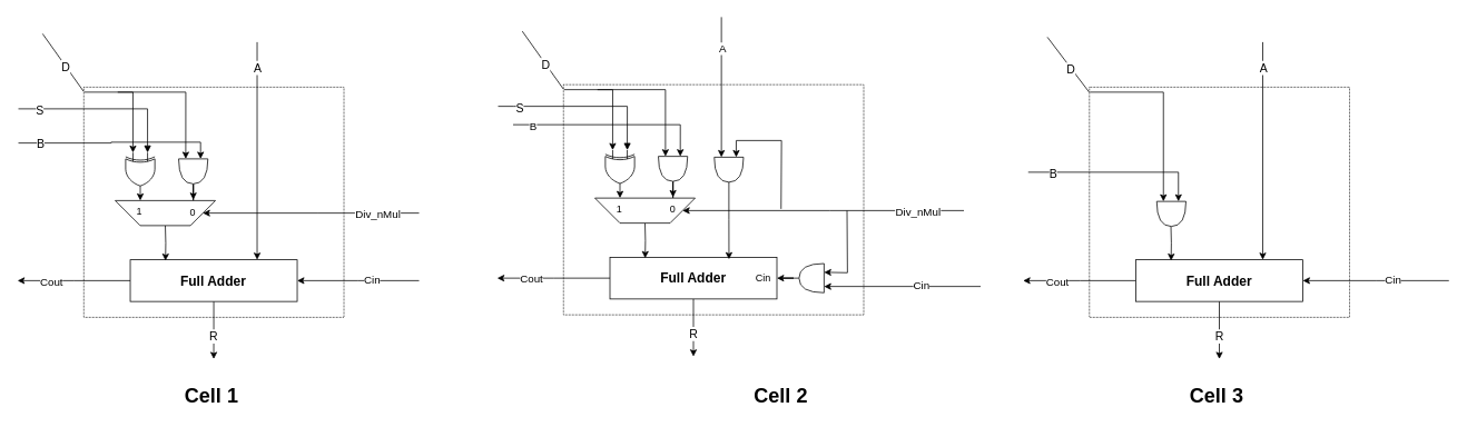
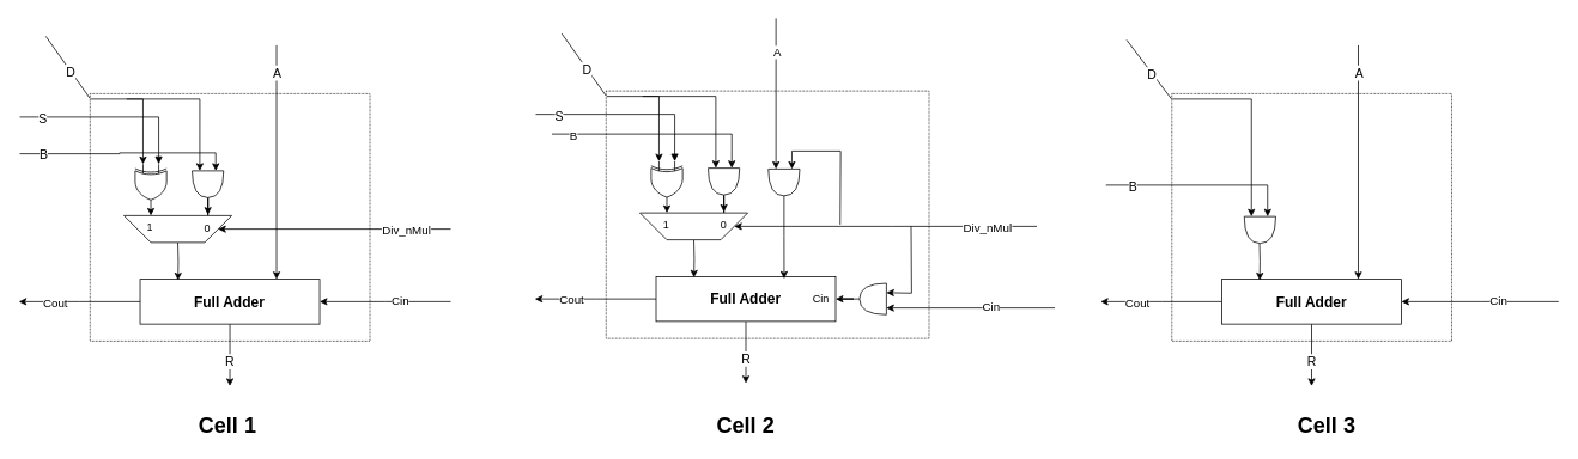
- <mxCell id="69" value="&lt;font style=&quot;font-size: 24px;&quot;&gt;&lt;b&gt;Cell 2&lt;/b&gt;&lt;/font&gt;" style="text;html=1;strokeColor=none;fillColor=none;align=center;verticalAlign=middle;whiteSpace=wrap;rounded=0;" vertex="1" parent="1"><mxGeometry x="832.28" y="460" width="205.82" height="30" as="geometry" /></mxCell>
+ <mxCell id="69" value="&lt;font style=&quot;font-size: 24px;&quot;&gt;&lt;b&gt;Cell 2&lt;/b&gt;&lt;/font&gt;" style="text;html=1;strokeColor=none;fillColor=none;align=center;verticalAlign=middle;whiteSpace=wrap;rounded=0;" vertex="1" parent="1"><mxGeometry x="727.28" y="460" width="205.82" height="30" as="geometry" /></mxCell>
- <mxCell id="83" value="&lt;font style=&quot;font-size: 24px;&quot;&gt;&lt;b&gt;Cell 3&lt;/b&gt;&lt;/font&gt;" style="text;html=1;strokeColor=none;fillColor=none;align=center;verticalAlign=middle;whiteSpace=wrap;rounded=0;" vertex="1" parent="1"><mxGeometry x="1354.18" y="460" width="205.82" height="30" as="geometry" /></mxCell>
+ <mxCell id="83" value="&lt;font style=&quot;font-size: 24px;&quot;&gt;&lt;b&gt;Cell 3&lt;/b&gt;&lt;/font&gt;" style="text;html=1;strokeColor=none;fillColor=none;align=center;verticalAlign=middle;whiteSpace=wrap;rounded=0;" vertex="1" parent="1"><mxGeometry x="1374.18" y="460" width="205.82" height="30" as="geometry" /></mxCell>
